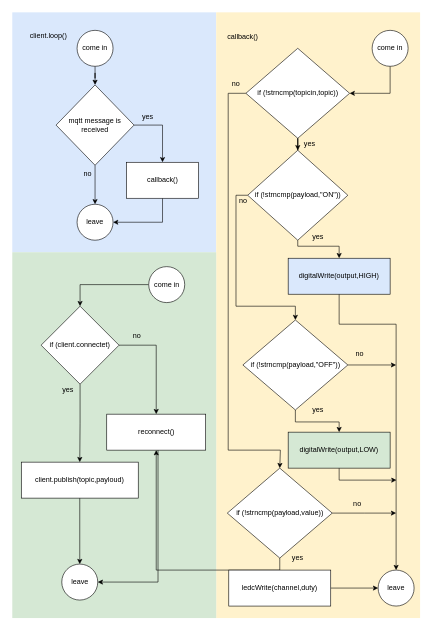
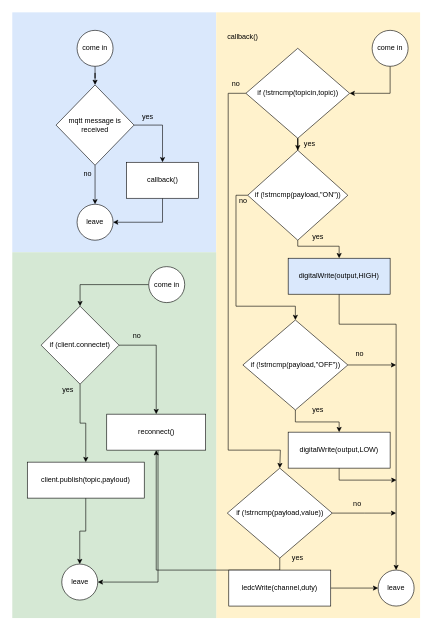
- <mxCell id="3" value="client.loop()" style="text;html=1;strokeColor=none;fillColor=none;align=center;verticalAlign=middle;whiteSpace=wrap;rounded=0;" parent="1" vertex="1"><mxGeometry x="41.5" y="50" width="77" height="20" as="geometry" /></mxCell>
- <mxCell id="44" value="digitalWrite(output,LOW)" style="rounded=0;whiteSpace=wrap;html=1;fillColor=#d5e8d4;" vertex="1" parent="1"><mxGeometry x="480" y="720" width="170" height="60" as="geometry" /></mxCell>
+ <mxCell id="44" value="digitalWrite(output,LOW)" style="rounded=0;whiteSpace=wrap;html=1;" vertex="1" parent="1"><mxGeometry x="480" y="720" width="170" height="60" as="geometry" /></mxCell>
- <mxCell id="17" value="client.publish(topic,payloud)" style="rounded=0;whiteSpace=wrap;html=1;fillColor=#ffffff;gradientColor=none;" parent="1" vertex="1"><mxGeometry x="35" y="770" width="195" height="60" as="geometry" /></mxCell>
+ <mxCell id="17" value="client.publish(topic,payloud)" style="rounded=0;whiteSpace=wrap;html=1;fillColor=#ffffff;gradientColor=none;" parent="1" vertex="1"><mxGeometry x="45" y="770" width="195" height="60" as="geometry" /></mxCell>
